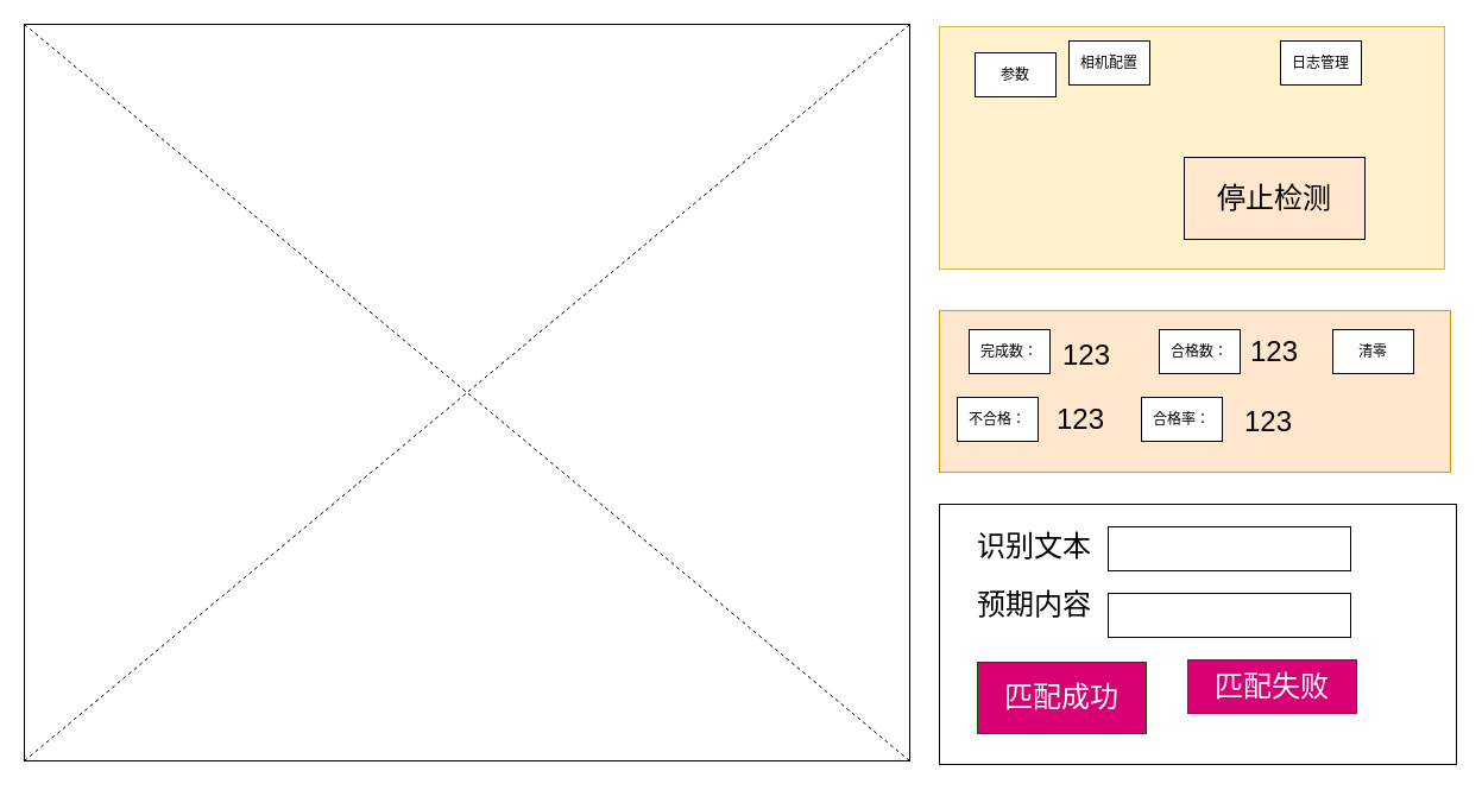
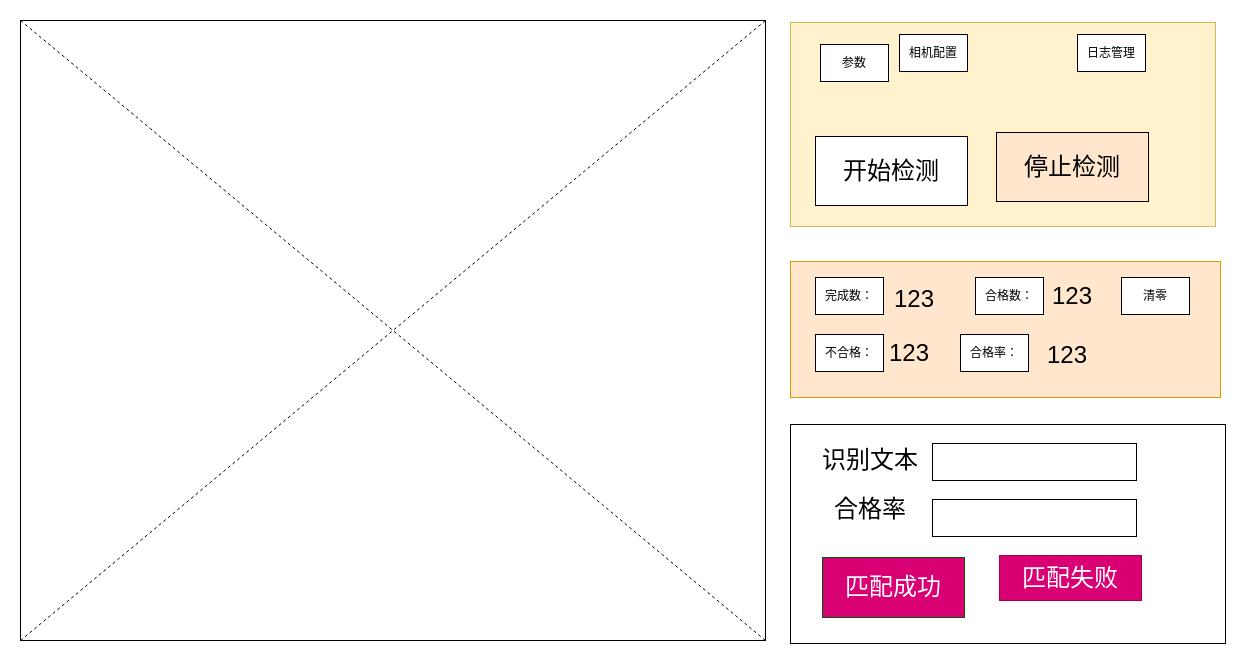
+ <mxCell id="6" value="开始检测" style="rounded=0;whiteSpace=wrap;html=1;fontSize=24;" vertex="1" parent="1"><mxGeometry x="815" y="136" width="152" height="69" as="geometry" /></mxCell>
- <mxCell id="10" value="不合格：" style="rounded=0;whiteSpace=wrap;html=1;" vertex="1" parent="1"><mxGeometry x="805" y="334" width="68" height="37" as="geometry" /></mxCell>
+ <mxCell id="10" value="不合格：" style="rounded=0;whiteSpace=wrap;html=1;" vertex="1" parent="1"><mxGeometry x="815" y="334" width="68" height="37" as="geometry" /></mxCell>
- <mxCell id="21" value="预期内容" style="text;html=1;strokeColor=none;fillColor=none;align=center;verticalAlign=middle;whiteSpace=wrap;rounded=0;fontSize=24;" vertex="1" parent="1"><mxGeometry x="819" y="499" width="102" height="20" as="geometry" /></mxCell>
+ <mxCell id="21" value="合格率" style="text;html=1;strokeColor=none;fillColor=none;align=center;verticalAlign=middle;whiteSpace=wrap;rounded=0;fontSize=24;" vertex="1" parent="1"><mxGeometry x="819" y="499" width="102" height="20" as="geometry" /></mxCell>
